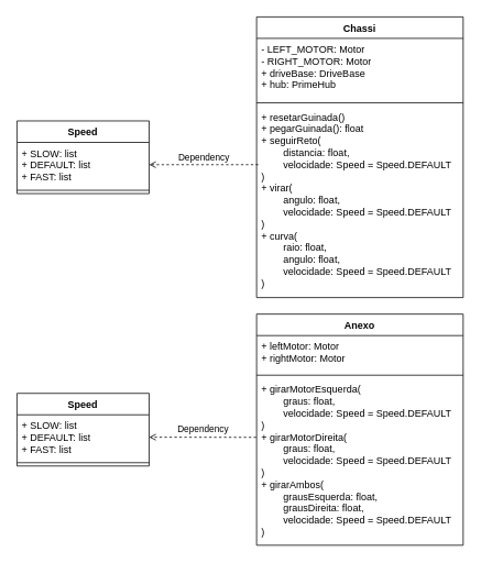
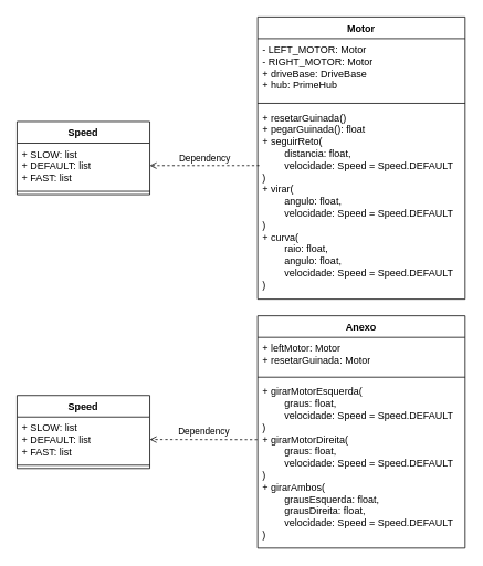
- <mxCell id="5" value="Chassi" style="swimlane;fontStyle=1;align=center;verticalAlign=top;childLayout=stackLayout;horizontal=1;startSize=26;horizontalStack=0;resizeParent=1;resizeParentMax=0;resizeLast=0;collapsible=1;marginBottom=0;whiteSpace=wrap;html=1;" vertex="1" parent="1"><mxGeometry x="310" y="20" width="250" height="340" as="geometry" /></mxCell>
+ <mxCell id="5" value="Motor" style="swimlane;fontStyle=1;align=center;verticalAlign=top;childLayout=stackLayout;horizontal=1;startSize=26;horizontalStack=0;resizeParent=1;resizeParentMax=0;resizeLast=0;collapsible=1;marginBottom=0;whiteSpace=wrap;html=1;" vertex="1" parent="1"><mxGeometry x="310" y="20" width="250" height="340" as="geometry" /></mxCell>
- <mxCell id="10" value="+ leftMotor: Motor&lt;div&gt;+ rightMotor: Motor&lt;br&gt;&lt;/div&gt;" style="text;strokeColor=none;fillColor=none;align=left;verticalAlign=top;spacingLeft=4;spacingRight=4;overflow=hidden;rotatable=0;points=[[0,0.5],[1,0.5]];portConstraint=eastwest;whiteSpace=wrap;html=1;" vertex="1" parent="9"><mxGeometry y="26" width="250" height="44" as="geometry" /></mxCell>
+ <mxCell id="10" value="+ leftMotor: Motor&lt;div&gt;+ resetarGuinada: Motor&lt;br&gt;&lt;/div&gt;" style="text;strokeColor=none;fillColor=none;align=left;verticalAlign=top;spacingLeft=4;spacingRight=4;overflow=hidden;rotatable=0;points=[[0,0.5],[1,0.5]];portConstraint=eastwest;whiteSpace=wrap;html=1;" vertex="1" parent="9"><mxGeometry y="26" width="250" height="44" as="geometry" /></mxCell>
